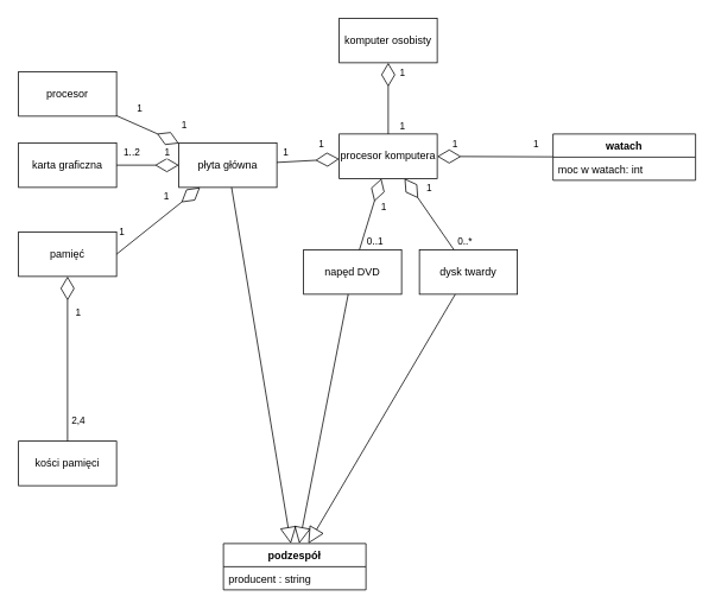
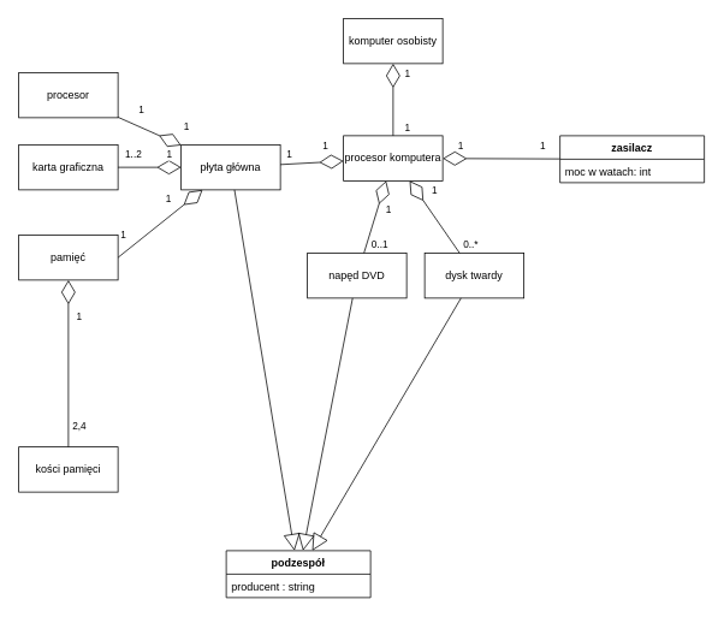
- <mxCell id="13" value="watach" style="swimlane;fontStyle=1;align=center;verticalAlign=top;childLayout=stackLayout;horizontal=1;startSize=26;horizontalStack=0;resizeParent=1;resizeParentMax=0;resizeLast=0;collapsible=1;marginBottom=0;whiteSpace=wrap;html=1;" vertex="1" parent="1"><mxGeometry x="620" y="150" width="160" height="52" as="geometry" /></mxCell>
+ <mxCell id="13" value="zasilacz" style="swimlane;fontStyle=1;align=center;verticalAlign=top;childLayout=stackLayout;horizontal=1;startSize=26;horizontalStack=0;resizeParent=1;resizeParentMax=0;resizeLast=0;collapsible=1;marginBottom=0;whiteSpace=wrap;html=1;" vertex="1" parent="1"><mxGeometry x="620" y="150" width="160" height="52" as="geometry" /></mxCell>
